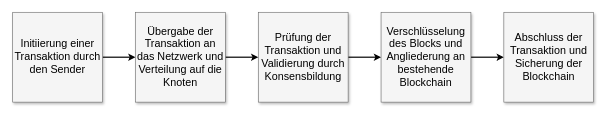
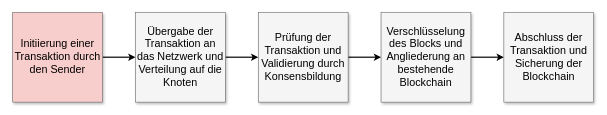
- <mxCell id="3" value="Initiierung einer Transaktion durch den Sender" style="whiteSpace=wrap;html=1;shadow=1;fontSize=18;fillColor=#f5f5f5;strokeColor=#666666;rounded=0;glass=0;sketch=0;verticalAlign=middle;" parent="1" vertex="1"><mxGeometry x="20" y="20" width="150" height="150" as="geometry" /></mxCell>
+ <mxCell id="3" value="Initiierung einer Transaktion durch den Sender" style="whiteSpace=wrap;html=1;shadow=1;fontSize=18;fillColor=#f8cecc;strokeColor=#666666;rounded=0;glass=0;sketch=0;verticalAlign=middle;" parent="1" vertex="1"><mxGeometry x="20" y="20" width="150" height="150" as="geometry" /></mxCell>
